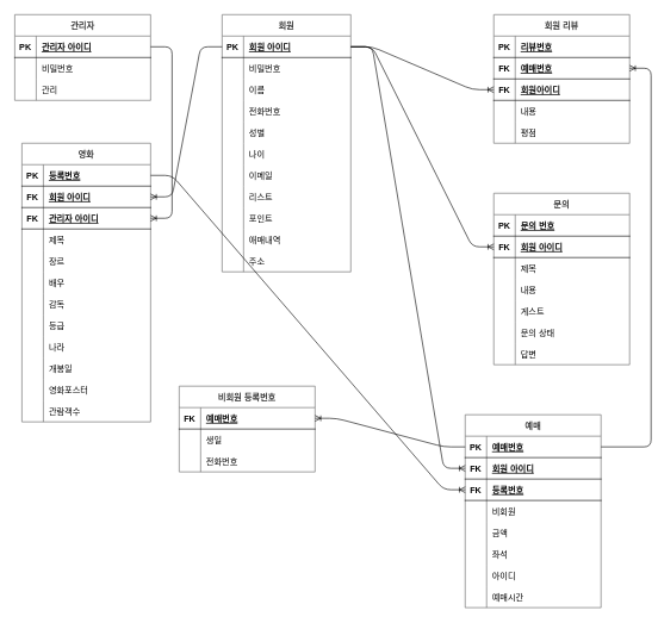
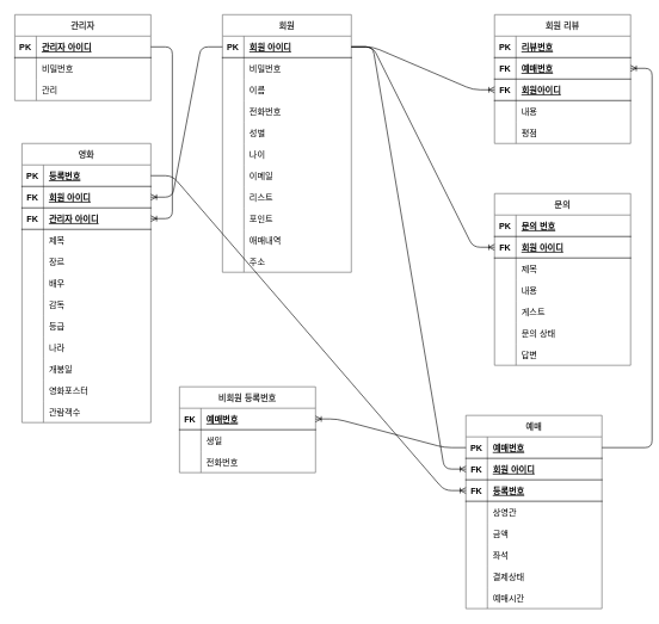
- <mxCell id="85" value="비회원" style="shape=partialRectangle;connectable=0;fillColor=none;top=0;left=0;bottom=0;right=0;align=left;spacingLeft=6;overflow=hidden;" parent="83" vertex="1"><mxGeometry x="30" width="160" height="30" as="geometry"><mxRectangle width="160" height="30" as="alternateBounds" /></mxGeometry></mxCell>
+ <mxCell id="85" value="상영관" style="shape=partialRectangle;connectable=0;fillColor=none;top=0;left=0;bottom=0;right=0;align=left;spacingLeft=6;overflow=hidden;" parent="83" vertex="1"><mxGeometry x="30" width="160" height="30" as="geometry"><mxRectangle width="160" height="30" as="alternateBounds" /></mxGeometry></mxCell>
- <mxCell id="94" value="아이디" style="shape=partialRectangle;connectable=0;fillColor=none;top=0;left=0;bottom=0;right=0;align=left;spacingLeft=6;overflow=hidden;" parent="92" vertex="1"><mxGeometry x="30" width="160" height="30" as="geometry"><mxRectangle width="160" height="30" as="alternateBounds" /></mxGeometry></mxCell>
+ <mxCell id="94" value="결제상태" style="shape=partialRectangle;connectable=0;fillColor=none;top=0;left=0;bottom=0;right=0;align=left;spacingLeft=6;overflow=hidden;" parent="92" vertex="1"><mxGeometry x="30" width="160" height="30" as="geometry"><mxRectangle width="160" height="30" as="alternateBounds" /></mxGeometry></mxCell>
